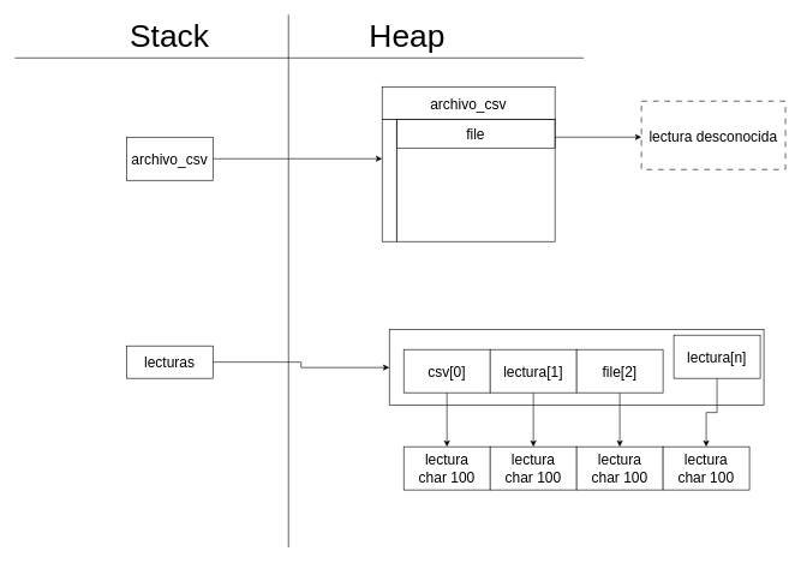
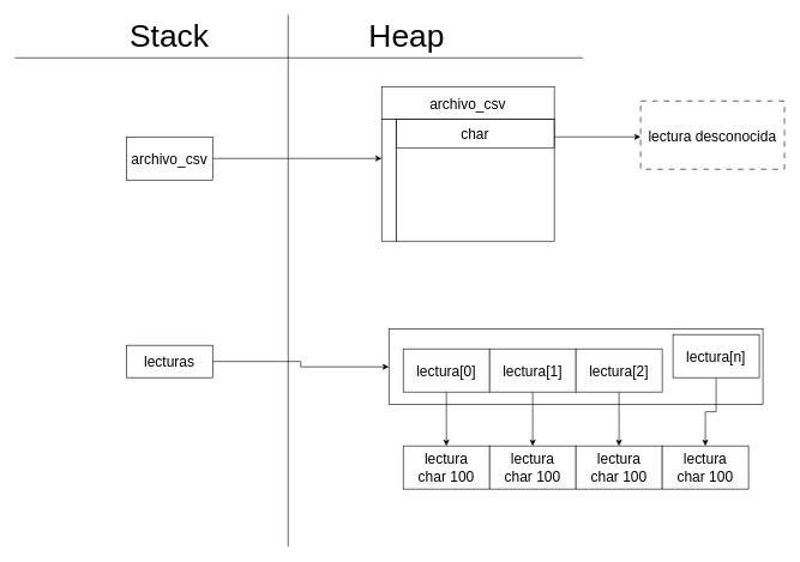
- <mxCell id="10" value="&lt;span style=&quot;font-size: 20px;&quot;&gt;file&lt;/span&gt;" style="text;html=1;align=center;verticalAlign=middle;whiteSpace=wrap;rounded=0;strokeColor=default;" vertex="1" parent="1"><mxGeometry x="550" y="165" width="220" height="40" as="geometry" /></mxCell>
+ <mxCell id="10" value="&lt;span style=&quot;font-size: 20px;&quot;&gt;char&lt;/span&gt;" style="text;html=1;align=center;verticalAlign=middle;whiteSpace=wrap;rounded=0;strokeColor=default;" vertex="1" parent="1"><mxGeometry x="550" y="165" width="220" height="40" as="geometry" /></mxCell>
- <mxCell id="17" value="&lt;span style=&quot;font-size: 20px;&quot;&gt;csv[0]&lt;/span&gt;" style="rounded=0;whiteSpace=wrap;html=1;" vertex="1" parent="1"><mxGeometry x="560" y="485" width="120" height="60" as="geometry" /></mxCell>
+ <mxCell id="17" value="&lt;span style=&quot;font-size: 20px;&quot;&gt;lectura[0]&lt;/span&gt;" style="rounded=0;whiteSpace=wrap;html=1;" vertex="1" parent="1"><mxGeometry x="560" y="485" width="120" height="60" as="geometry" /></mxCell>
- <mxCell id="24" value="&lt;span style=&quot;font-size: 20px;&quot;&gt;file[2]&lt;/span&gt;" style="rounded=0;whiteSpace=wrap;html=1;" vertex="1" parent="1"><mxGeometry x="800" y="485" width="120" height="60" as="geometry" /></mxCell>
+ <mxCell id="24" value="&lt;span style=&quot;font-size: 20px;&quot;&gt;lectura[2]&lt;/span&gt;" style="rounded=0;whiteSpace=wrap;html=1;" vertex="1" parent="1"><mxGeometry x="800" y="485" width="120" height="60" as="geometry" /></mxCell>
